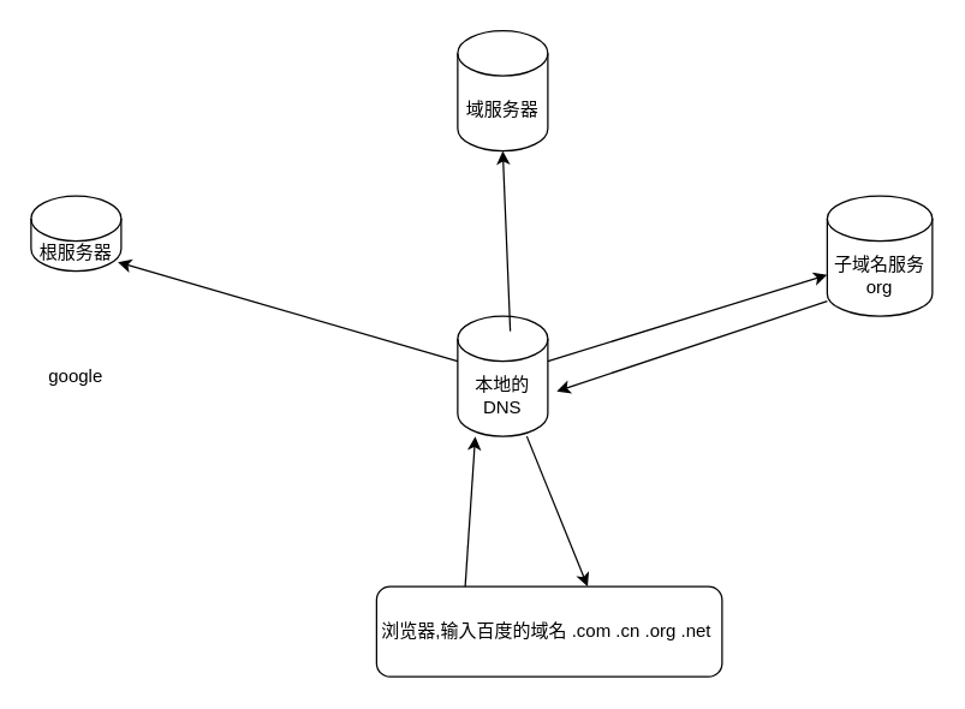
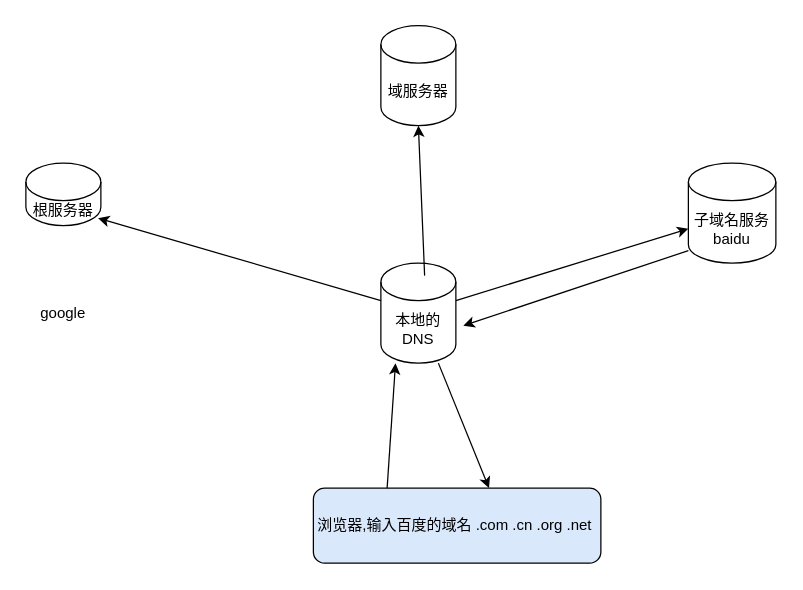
- <mxCell id="11" value="子域名服务&lt;br&gt;org" style="shape=cylinder3;whiteSpace=wrap;html=1;boundedLbl=1;backgroundOutline=1;size=15;" vertex="1" parent="1"><mxGeometry x="550" y="130" width="70" height="80" as="geometry" /></mxCell>
+ <mxCell id="11" value="子域名服务&lt;br&gt;baidu" style="shape=cylinder3;whiteSpace=wrap;html=1;boundedLbl=1;backgroundOutline=1;size=15;" vertex="1" parent="1"><mxGeometry x="550" y="130" width="70" height="80" as="geometry" /></mxCell>
- <mxCell id="2" value="浏览器,输入百度的域名 .com .cn .org .net&amp;nbsp;" style="rounded=1;whiteSpace=wrap;html=1;" vertex="1" parent="1"><mxGeometry x="250" y="390" width="230" height="60" as="geometry" /></mxCell>
+ <mxCell id="2" value="浏览器,输入百度的域名 .com .cn .org .net&amp;nbsp;" style="rounded=1;whiteSpace=wrap;html=1;fillColor=#dae8fc;" vertex="1" parent="1"><mxGeometry x="250" y="390" width="230" height="60" as="geometry" /></mxCell>
